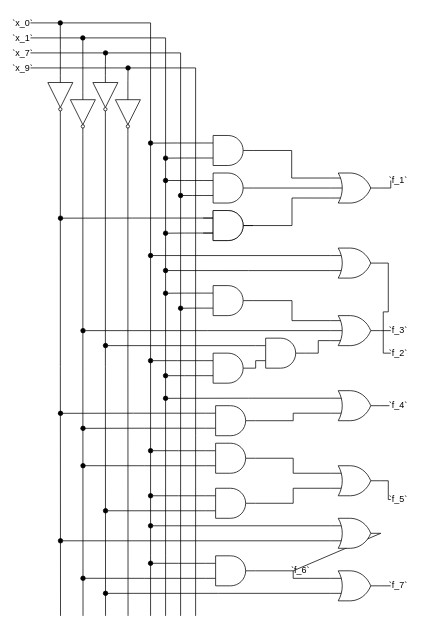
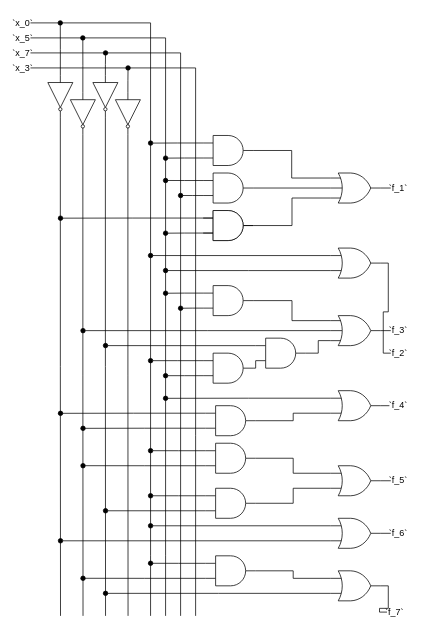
- <mxCell id="5" value="`x_1`" style="text;html=1;strokeColor=none;fillColor=none;align=center;verticalAlign=middle;whiteSpace=wrap;rounded=0;" parent="1" vertex="1"><mxGeometry x="20" y="40" width="20" height="20" as="geometry" /></mxCell>
+ <mxCell id="5" value="`x_5`" style="text;html=1;strokeColor=none;fillColor=none;align=center;verticalAlign=middle;whiteSpace=wrap;rounded=0;" parent="1" vertex="1"><mxGeometry x="20" y="40" width="20" height="20" as="geometry" /></mxCell>
- <mxCell id="9" value="`x_9`" style="text;html=1;strokeColor=none;fillColor=none;align=center;verticalAlign=middle;whiteSpace=wrap;rounded=0;" parent="1" vertex="1"><mxGeometry x="20" y="80" width="20" height="20" as="geometry" /></mxCell>
+ <mxCell id="9" value="`x_3`" style="text;html=1;strokeColor=none;fillColor=none;align=center;verticalAlign=middle;whiteSpace=wrap;rounded=0;" parent="1" vertex="1"><mxGeometry x="20" y="80" width="20" height="20" as="geometry" /></mxCell>
- <mxCell id="79" value="`f_1`" style="text;html=1;strokeColor=none;fillColor=none;align=center;verticalAlign=middle;whiteSpace=wrap;rounded=0;" parent="1" vertex="1"><mxGeometry x="520" y="230" width="20" height="20" as="geometry" /></mxCell>
+ <mxCell id="79" value="`f_1`" style="text;html=1;strokeColor=none;fillColor=none;align=center;verticalAlign=middle;whiteSpace=wrap;rounded=0;" parent="1" vertex="1"><mxGeometry x="520" y="240" width="20" height="20" as="geometry" /></mxCell>
- <mxCell id="83" value="`f_5`" style="text;html=1;strokeColor=none;fillColor=none;align=center;verticalAlign=middle;whiteSpace=wrap;rounded=0;" parent="1" vertex="1"><mxGeometry x="520" y="655" width="20" height="20" as="geometry" /></mxCell>
+ <mxCell id="83" value="`f_5`" style="text;html=1;strokeColor=none;fillColor=none;align=center;verticalAlign=middle;whiteSpace=wrap;rounded=0;" parent="1" vertex="1"><mxGeometry x="520" y="630" width="20" height="20" as="geometry" /></mxCell>
- <mxCell id="85" value="`f_6`" style="text;html=1;strokeColor=none;fillColor=none;align=center;verticalAlign=middle;whiteSpace=wrap;rounded=0;" parent="1" vertex="1"><mxGeometry x="390" y="750" width="20" height="20" as="geometry" /></mxCell>
+ <mxCell id="85" value="`f_6`" style="text;html=1;strokeColor=none;fillColor=none;align=center;verticalAlign=middle;whiteSpace=wrap;rounded=0;" parent="1" vertex="1"><mxGeometry x="520" y="700" width="20" height="20" as="geometry" /></mxCell>
- <mxCell id="84" value="`f_7`" style="text;html=1;strokeColor=none;fillColor=none;align=center;verticalAlign=middle;whiteSpace=wrap;rounded=0;" parent="1" vertex="1"><mxGeometry x="520" y="770" width="20" height="20" as="geometry" /></mxCell>
+ <mxCell id="84" value="`f_7`" style="text;html=1;strokeColor=none;fillColor=none;align=center;verticalAlign=middle;whiteSpace=wrap;rounded=0;" parent="1" vertex="1"><mxGeometry x="515" y="805" width="20" height="20" as="geometry" /></mxCell>
